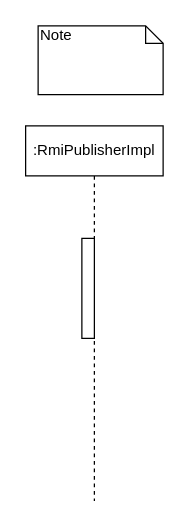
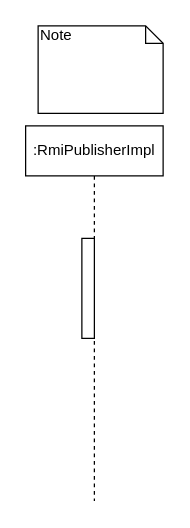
- <mxCell id="4" value="Note" style="shape=note;whiteSpace=wrap;html=1;size=14;verticalAlign=top;align=left;spacingTop=-6;" vertex="1" parent="1"><mxGeometry x="30" y="20" width="100" height="55" as="geometry" /></mxCell>
+ <mxCell id="4" value="Note" style="shape=note;whiteSpace=wrap;html=1;size=14;verticalAlign=top;align=left;spacingTop=-6;" vertex="1" parent="1"><mxGeometry x="30" y="20" width="100" height="70" as="geometry" /></mxCell>
